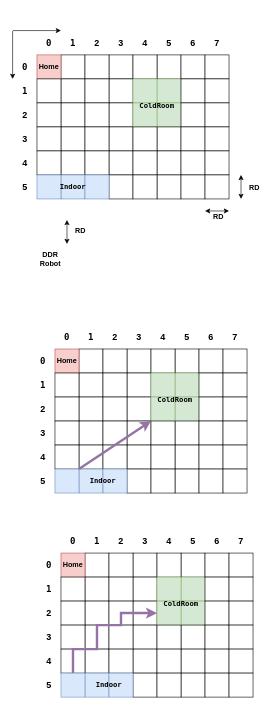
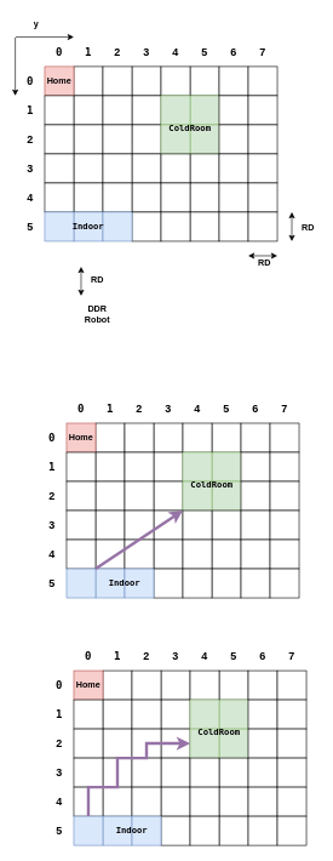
+ <mxCell id="69" value="&lt;b&gt;y&lt;/b&gt;" style="text;html=1;strokeColor=none;fillColor=none;align=center;verticalAlign=middle;whiteSpace=wrap;rounded=0;" parent="2" vertex="1"><mxGeometry x="16" y="-30.57" width="25" height="22.5" as="geometry" /></mxCell>
- <mxCell id="78" value="&lt;div&gt;&lt;b&gt;DDR&lt;/b&gt;&lt;/div&gt;&lt;div&gt;&lt;b&gt;Robot&lt;br&gt;&lt;/b&gt;&lt;/div&gt;" style="text;html=1;strokeColor=none;fillColor=none;align=center;verticalAlign=middle;whiteSpace=wrap;rounded=0;" parent="1" vertex="1"><mxGeometry x="71" y="421" width="25" height="22.5" as="geometry" /></mxCell>
+ <mxCell id="78" value="&lt;div&gt;&lt;b&gt;DDR&lt;/b&gt;&lt;/div&gt;&lt;div&gt;&lt;b&gt;Robot&lt;br&gt;&lt;/b&gt;&lt;/div&gt;" style="text;html=1;strokeColor=none;fillColor=none;align=center;verticalAlign=middle;whiteSpace=wrap;rounded=0;" parent="1" vertex="1"><mxGeometry x="121" y="421" width="25" height="22.5" as="geometry" /></mxCell>
